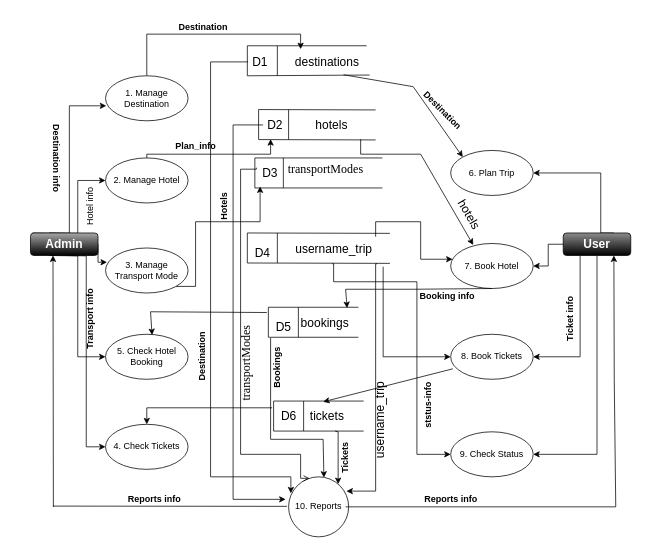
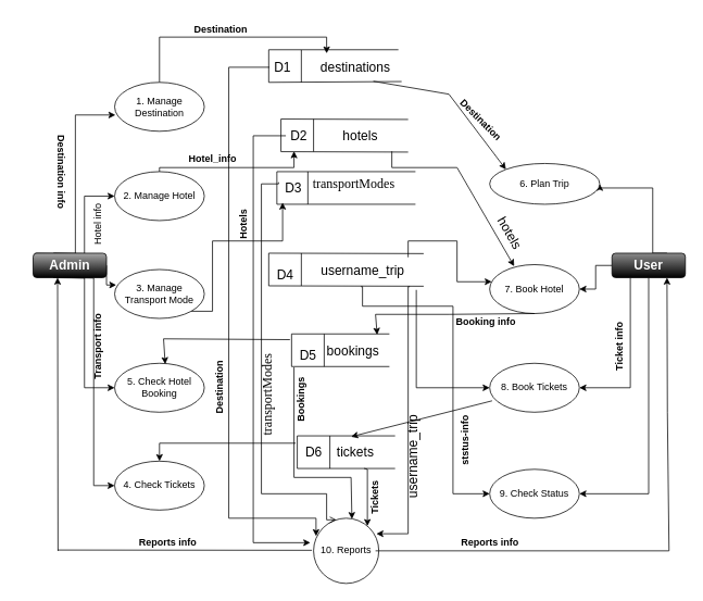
- <mxCell id="101" value="&lt;b&gt;Plan_info&lt;/b&gt;" style="text;html=1;align=center;verticalAlign=middle;resizable=0;points=[];autosize=1;strokeColor=none;fillColor=none;" vertex="1" parent="1"><mxGeometry x="220" y="180" width="80" height="30" as="geometry" /></mxCell>
+ <mxCell id="101" value="&lt;b&gt;Hotel_info&lt;/b&gt;" style="text;html=1;align=center;verticalAlign=middle;resizable=0;points=[];autosize=1;strokeColor=none;fillColor=none;" vertex="1" parent="1"><mxGeometry x="220" y="180" width="80" height="30" as="geometry" /></mxCell>
- <mxCell id="83" value="6. Plan Trip" style="ellipse;whiteSpace=wrap;html=1;" vertex="1" parent="1"><mxGeometry x="600" y="200" width="110" height="60" as="geometry" /></mxCell>
+ <mxCell id="83" value="6. Plan Trip" style="ellipse;whiteSpace=wrap;html=1;" vertex="1" parent="1"><mxGeometry x="600" y="200" width="135" height="50" as="geometry" /></mxCell>
